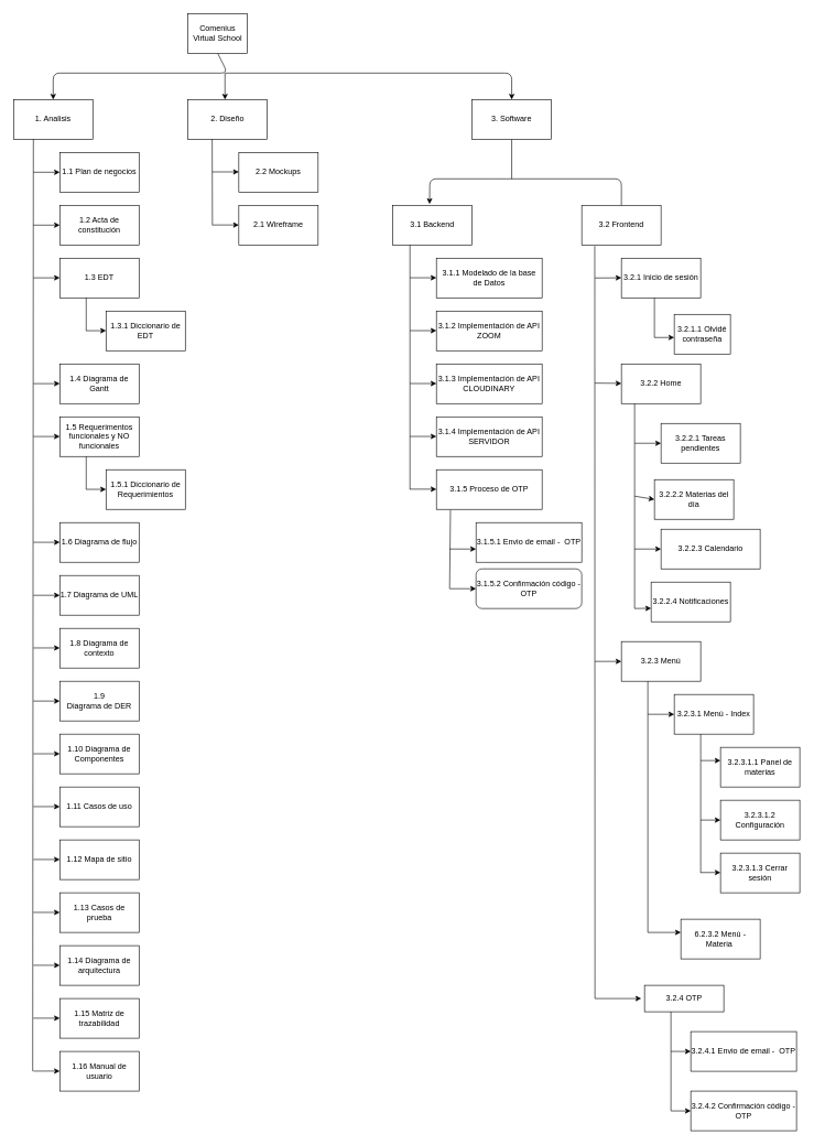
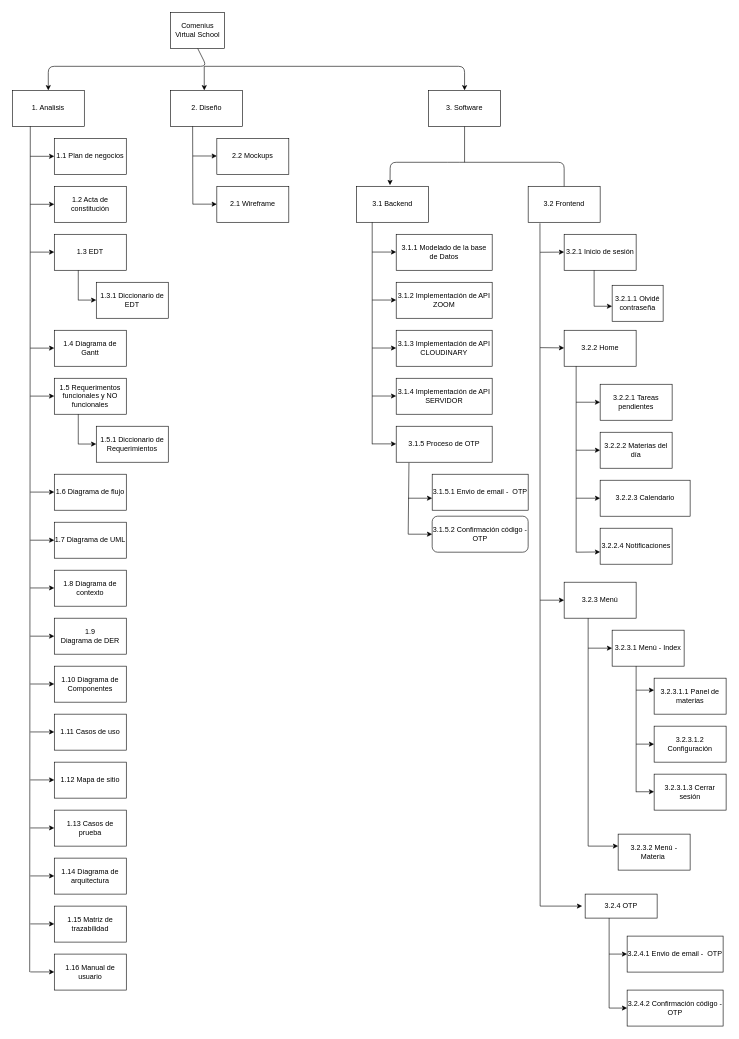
- <mxCell id="68" value="3.2.2.2 Materias del día" style="rounded=0;whiteSpace=wrap;html=1;" parent="1" vertex="1"><mxGeometry x="990" y="725" width="120" height="60" as="geometry" /></mxCell>
+ <mxCell id="68" value="3.2.2.2 Materias del día" style="rounded=0;whiteSpace=wrap;html=1;" parent="1" vertex="1"><mxGeometry x="1000" y="720" width="120" height="60" as="geometry" /></mxCell>
- <mxCell id="69" value="3.2.2.4 Notificaciones" style="rounded=0;whiteSpace=wrap;html=1;" parent="1" vertex="1"><mxGeometry x="985" y="880" width="120" height="60" as="geometry" /></mxCell>
+ <mxCell id="69" value="3.2.2.4 Notificaciones" style="rounded=0;whiteSpace=wrap;html=1;" parent="1" vertex="1"><mxGeometry x="1000" y="880" width="120" height="60" as="geometry" /></mxCell>
- <mxCell id="76" value="6.2.3.2 Menú - Materia&amp;nbsp;" style="rounded=0;whiteSpace=wrap;html=1;" parent="1" vertex="1"><mxGeometry x="1030" y="1390" width="120" height="60" as="geometry" /></mxCell>
+ <mxCell id="76" value="3.2.3.2 Menú - Materia&amp;nbsp;" style="rounded=0;whiteSpace=wrap;html=1;" parent="1" vertex="1"><mxGeometry x="1030" y="1390" width="120" height="60" as="geometry" /></mxCell>
